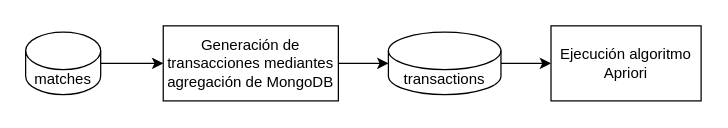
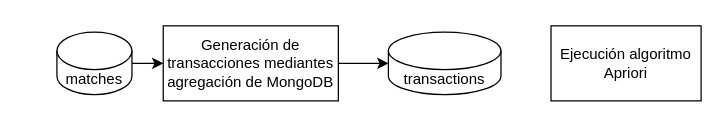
- <mxCell id="3" value="matches" style="shape=cylinder3;whiteSpace=wrap;html=1;boundedLbl=1;backgroundOutline=1;size=15;" vertex="1" parent="1"><mxGeometry x="20" y="25" width="60" height="50" as="geometry" /></mxCell>
+ <mxCell id="3" value="matches" style="shape=cylinder3;whiteSpace=wrap;html=1;boundedLbl=1;backgroundOutline=1;size=15;" vertex="1" parent="1"><mxGeometry x="45" y="25" width="60" height="50" as="geometry" /></mxCell>
- <mxCell id="6" value="" style="edgeStyle=orthogonalEdgeStyle;rounded=0;orthogonalLoop=1;jettySize=auto;html=1;" edge="1" parent="1" source="7" target="8"><mxGeometry relative="1" as="geometry" /></mxCell>
